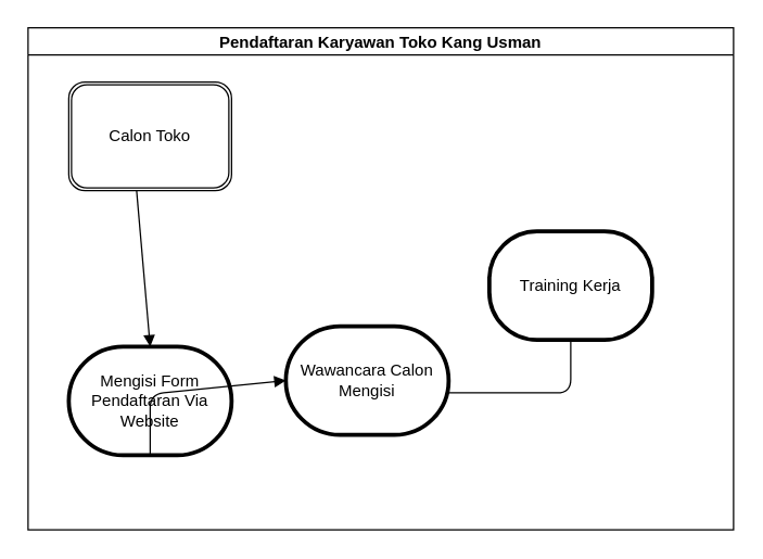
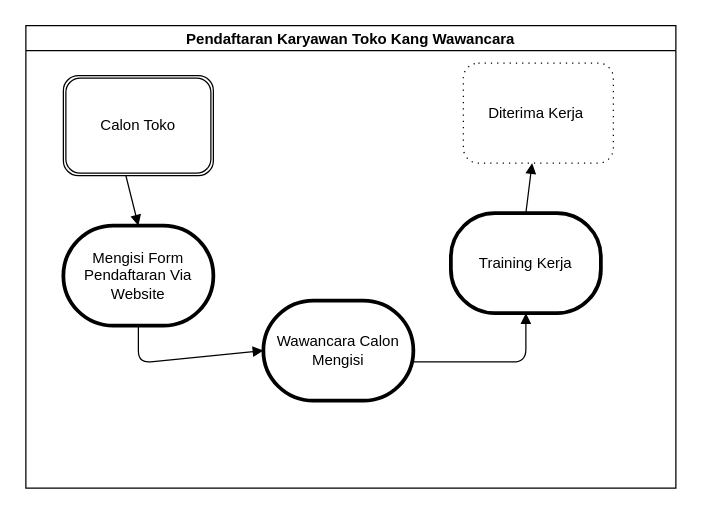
- <mxCell id="2" value="Pendaftaran Karyawan Toko Kang Usman" style="swimlane;startSize=20;" vertex="1" parent="1"><mxGeometry x="20" y="20" width="520" height="370" as="geometry" /></mxCell>
+ <mxCell id="2" value="Pendaftaran Karyawan Toko Kang Wawancara" style="swimlane;startSize=20;" vertex="1" parent="1"><mxGeometry x="20" y="20" width="520" height="370" as="geometry" /></mxCell>
+ <mxCell id="7" value="Diterima Kerja&amp;nbsp;" style="shape=ext;rounded=1;html=1;whiteSpace=wrap;dashed=1;dashPattern=1 4;" vertex="1" parent="2"><mxGeometry x="350" y="30" width="120" height="80" as="geometry" /></mxCell>
+ <mxCell id="11" value="" style="endArrow=block;endFill=1;endSize=6;html=1;exitX=0.5;exitY=0;exitDx=0;exitDy=0;" edge="1" parent="2" source="6" target="7"><mxGeometry width="100" relative="1" as="geometry"><mxPoint x="410" y="210" as="sourcePoint" /><mxPoint x="510" y="210" as="targetPoint" /></mxGeometry></mxCell>
- <mxCell id="10" value="" style="endArrow=none;endFill=1;endSize=6;html=1;exitX=1;exitY=0.613;exitDx=0;exitDy=0;exitPerimeter=0;entryX=0.5;entryY=1;entryDx=0;entryDy=0;" edge="1" parent="2" source="5" target="6"><mxGeometry width="100" relative="1" as="geometry"><mxPoint x="410" y="210" as="sourcePoint" /><mxPoint x="510" y="210" as="targetPoint" /><Array as="points"><mxPoint x="400" y="269" /></Array></mxGeometry></mxCell>
+ <mxCell id="10" value="" style="endArrow=block;endFill=1;endSize=6;html=1;exitX=1;exitY=0.613;exitDx=0;exitDy=0;exitPerimeter=0;entryX=0.5;entryY=1;entryDx=0;entryDy=0;" edge="1" parent="2" source="5" target="6"><mxGeometry width="100" relative="1" as="geometry"><mxPoint x="410" y="210" as="sourcePoint" /><mxPoint x="510" y="210" as="targetPoint" /><Array as="points"><mxPoint x="400" y="269" /></Array></mxGeometry></mxCell>
- <mxCell id="4" value="Mengisi Form Pendaftaran Via Website" style="shape=ext;rounded=1;html=1;whiteSpace=wrap;strokeWidth=3;arcSize=50;" vertex="1" parent="2"><mxGeometry x="30" y="235" width="120" height="80" as="geometry" /></mxCell>
+ <mxCell id="4" value="Mengisi Form Pendaftaran Via Website" style="shape=ext;rounded=1;html=1;whiteSpace=wrap;strokeWidth=3;arcSize=50;" vertex="1" parent="2"><mxGeometry x="30" y="160" width="120" height="80" as="geometry" /></mxCell>
